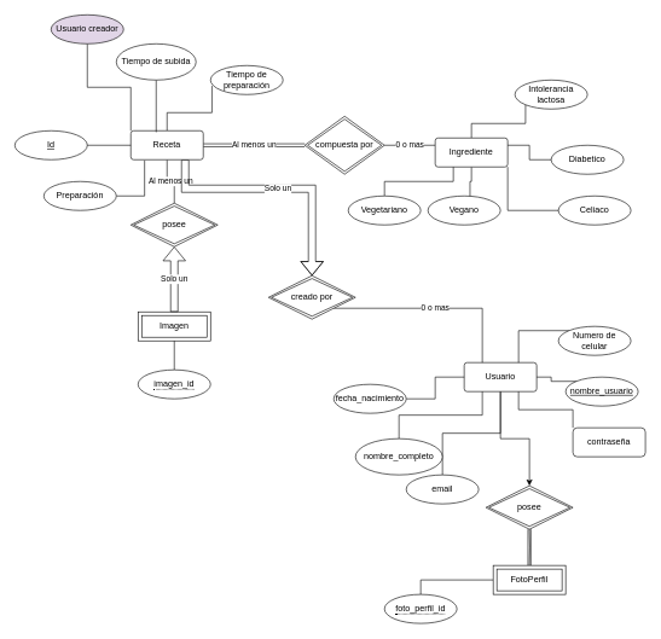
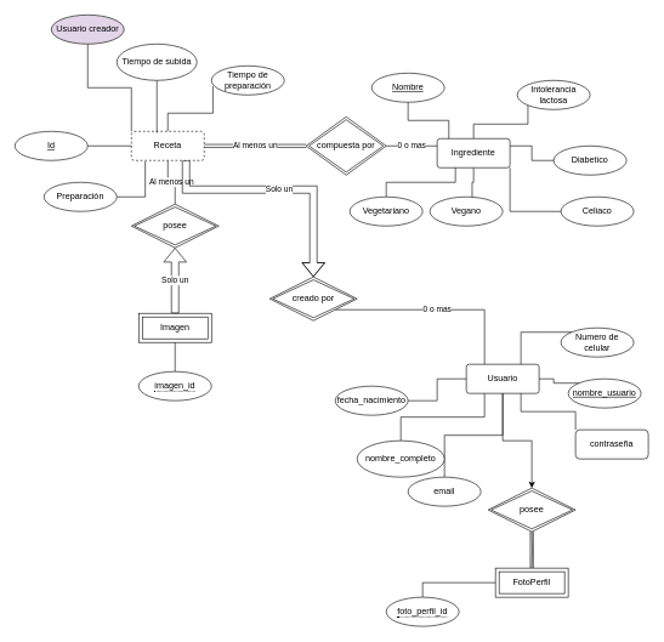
+ <mxCell id="12" value="&lt;u&gt;Nombre&lt;/u&gt;" style="ellipse;whiteSpace=wrap;html=1;align=center;" vertex="1" parent="1"><mxGeometry x="510" y="100" width="100" height="40" as="geometry" /></mxCell>
+ <mxCell id="11" style="edgeStyle=orthogonalEdgeStyle;rounded=0;orthogonalLoop=1;jettySize=auto;html=1;exitX=0.5;exitY=1;exitDx=0;exitDy=0;entryX=0.16;entryY=0;entryDx=0;entryDy=0;entryPerimeter=0;endArrow=none;endFill=0;" edge="1" parent="1" source="12" target="18"><mxGeometry relative="1" as="geometry" /></mxCell>
- <mxCell id="7" value="Receta" style="rounded=1;arcSize=10;whiteSpace=wrap;html=1;align=center;" vertex="1" parent="1"><mxGeometry x="180" y="180" width="100" height="40" as="geometry" /></mxCell>
+ <mxCell id="7" value="Receta" style="rounded=1;arcSize=10;whiteSpace=wrap;html=1;align=center;dashed=1;" vertex="1" parent="1"><mxGeometry x="180" y="180" width="100" height="40" as="geometry" /></mxCell>
